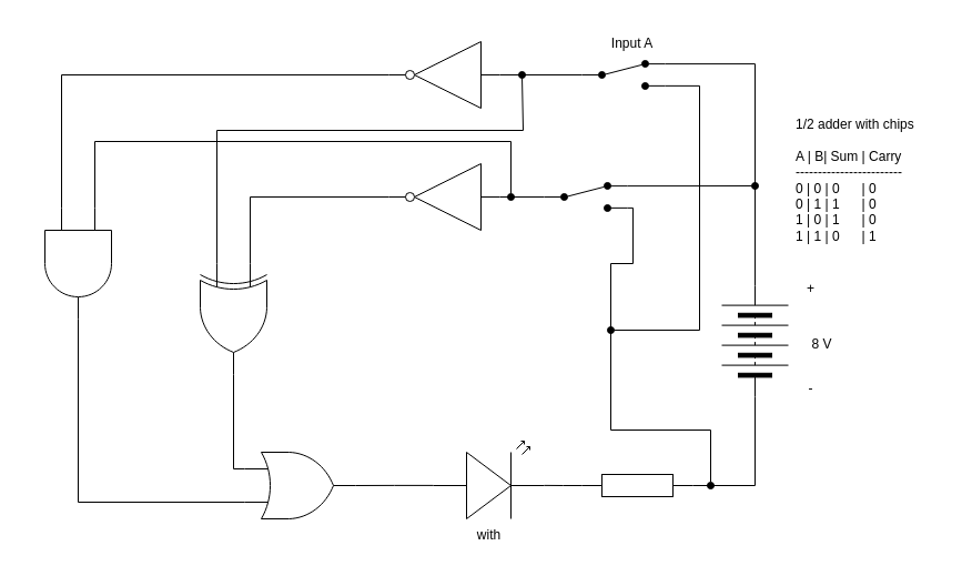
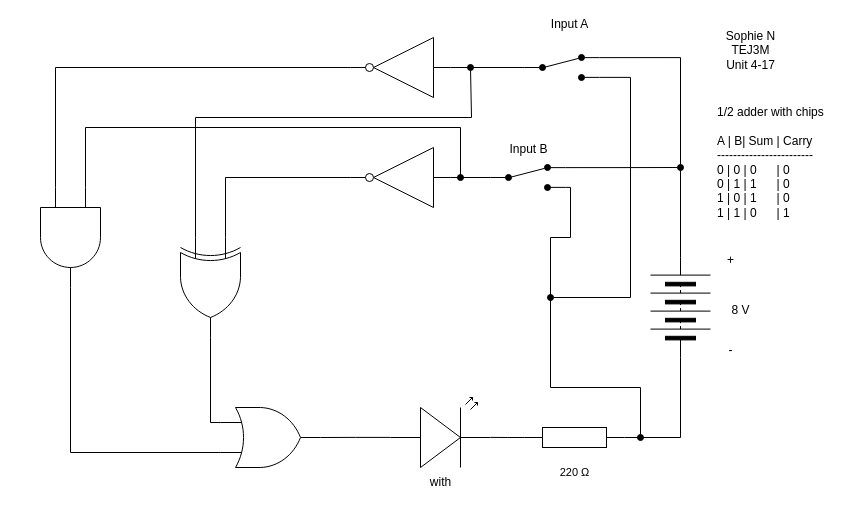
- <mxCell id="31" value="Input A" style="text;html=1;align=center;verticalAlign=middle;resizable=0;points=[];autosize=1;strokeColor=none;fillColor=none;" parent="1" vertex="1"><mxGeometry x="539" y="24" width="60" height="30" as="geometry" /></mxCell>
+ <mxCell id="31" value="Input A" style="text;html=1;align=center;verticalAlign=middle;resizable=0;points=[];autosize=1;strokeColor=none;fillColor=none;" parent="1" vertex="1"><mxGeometry x="539" y="9" width="60" height="30" as="geometry" /></mxCell>
+ <mxCell id="32" value="Sophie N&lt;div&gt;TEJ3M&lt;/div&gt;&lt;div&gt;Unit 4-17&lt;/div&gt;" style="text;html=1;align=center;verticalAlign=middle;resizable=0;points=[];autosize=1;strokeColor=none;fillColor=none;" parent="1" vertex="1"><mxGeometry x="715" y="20" width="70" height="60" as="geometry" /></mxCell>
+ <mxCell id="30" value="Input B" style="text;html=1;align=center;verticalAlign=middle;resizable=0;points=[];autosize=1;strokeColor=none;fillColor=none;" parent="1" vertex="1"><mxGeometry x="497.5" y="134" width="60" height="30" as="geometry" /></mxCell>
+ <mxCell id="28" value="220&amp;nbsp;Ω" style="text;html=1;align=center;verticalAlign=middle;resizable=0;points=[];autosize=1;strokeColor=none;fillColor=none;fontFamily=Helvetica;fontSize=11;fontColor=default;labelBackgroundColor=default;" parent="1" vertex="1"><mxGeometry x="549" y="457" width="50" height="30" as="geometry" /></mxCell>
